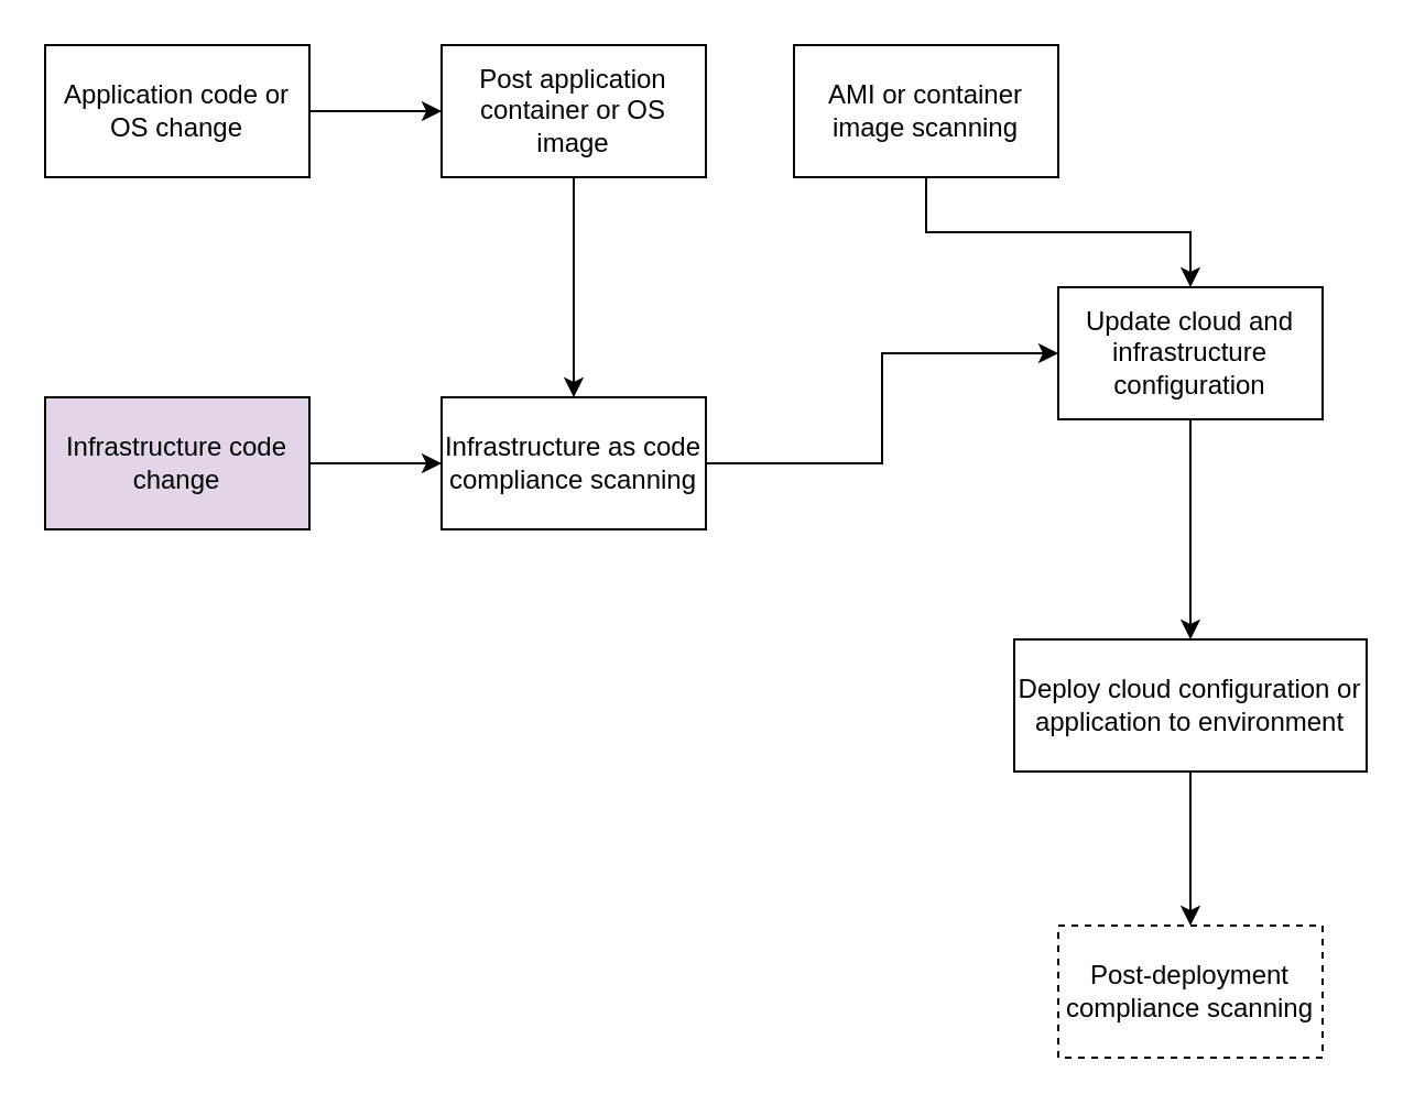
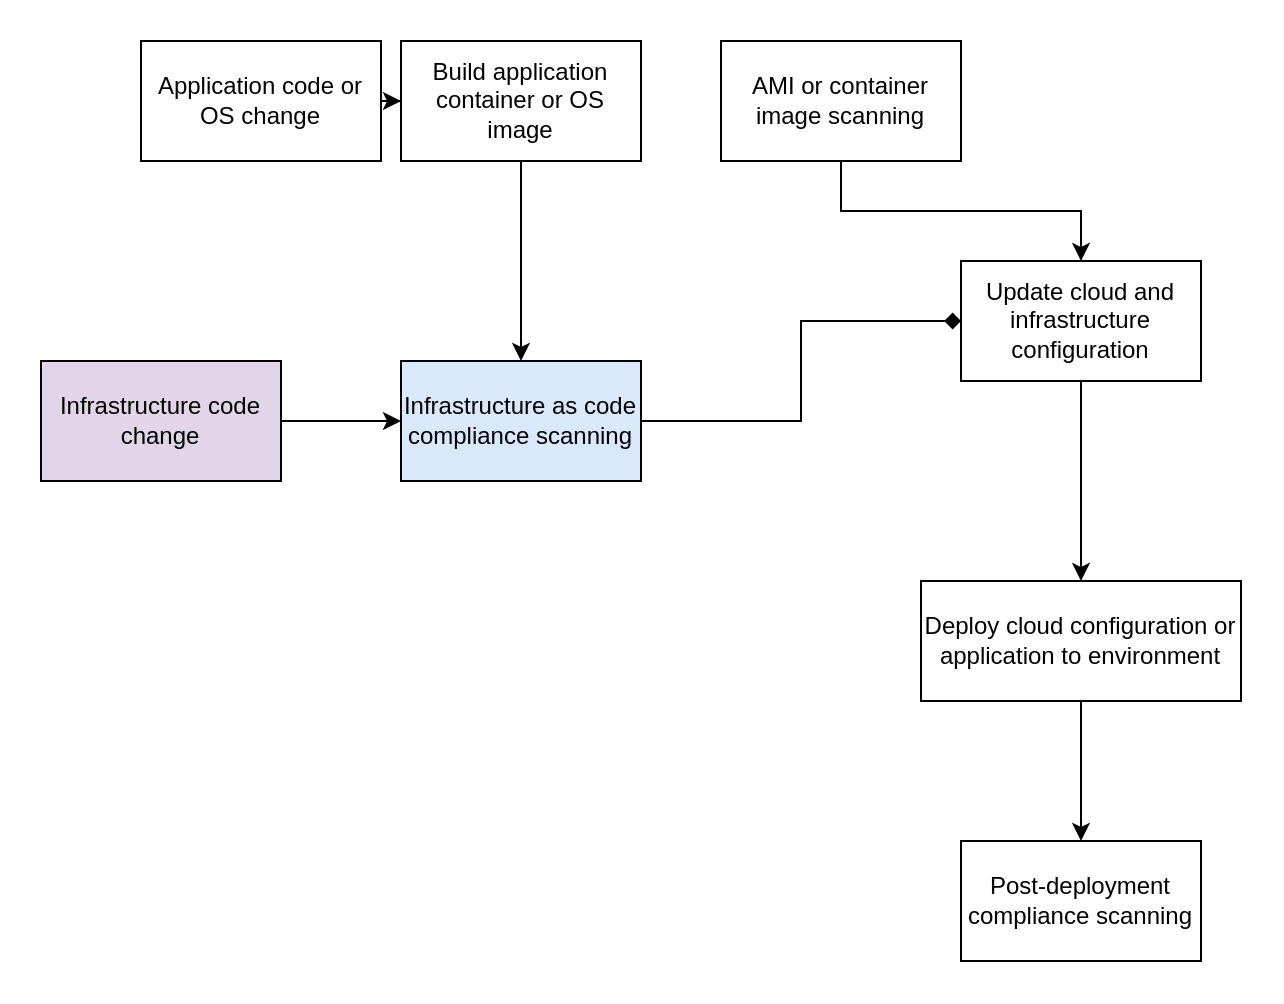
- <mxCell id="3" value="Application code or OS change" style="rounded=0;whiteSpace=wrap;html=1;" vertex="1" parent="1"><mxGeometry x="20" y="20" width="120" height="60" as="geometry" /></mxCell>
+ <mxCell id="3" value="Application code or OS change" style="rounded=0;whiteSpace=wrap;html=1;" vertex="1" parent="1"><mxGeometry x="70" y="20" width="120" height="60" as="geometry" /></mxCell>
- <mxCell id="7" value="Post application container or OS image" style="rounded=0;whiteSpace=wrap;html=1;" vertex="1" parent="1"><mxGeometry x="200" y="20" width="120" height="60" as="geometry" /></mxCell>
+ <mxCell id="7" value="Build application container or OS image" style="rounded=0;whiteSpace=wrap;html=1;" vertex="1" parent="1"><mxGeometry x="200" y="20" width="120" height="60" as="geometry" /></mxCell>
- <mxCell id="14" style="edgeStyle=orthogonalEdgeStyle;rounded=0;orthogonalLoop=1;jettySize=auto;html=1;entryX=0;entryY=0.5;entryDx=0;entryDy=0;" edge="1" parent="1" source="15" target="9"><mxGeometry relative="1" as="geometry" /></mxCell>
+ <mxCell id="14" style="edgeStyle=orthogonalEdgeStyle;rounded=0;orthogonalLoop=1;jettySize=auto;html=1;entryX=0;entryY=0.5;entryDx=0;entryDy=0;endArrow=diamond;" edge="1" parent="1" source="15" target="9"><mxGeometry relative="1" as="geometry" /></mxCell>
- <mxCell id="15" value="Infrastructure as code compliance scanning" style="rounded=0;whiteSpace=wrap;html=1;" vertex="1" parent="1"><mxGeometry x="200" y="180" width="120" height="60" as="geometry" /></mxCell>
+ <mxCell id="15" value="Infrastructure as code compliance scanning" style="rounded=0;whiteSpace=wrap;html=1;fillColor=#dae8fc;" vertex="1" parent="1"><mxGeometry x="200" y="180" width="120" height="60" as="geometry" /></mxCell>
- <mxCell id="16" value="Post-deployment compliance scanning" style="rounded=0;whiteSpace=wrap;html=1;dashed=1;" vertex="1" parent="1"><mxGeometry x="480" y="420" width="120" height="60" as="geometry" /></mxCell>
+ <mxCell id="16" value="Post-deployment compliance scanning" style="rounded=0;whiteSpace=wrap;html=1;" vertex="1" parent="1"><mxGeometry x="480" y="420" width="120" height="60" as="geometry" /></mxCell>
